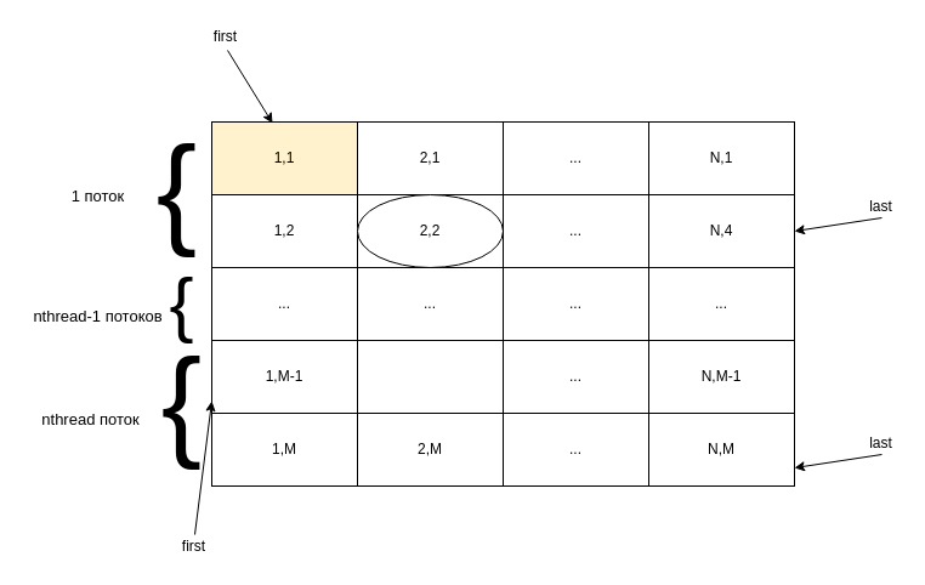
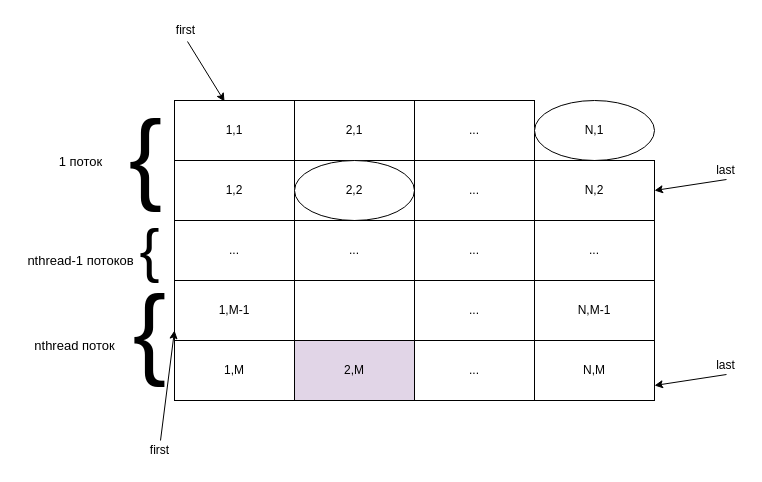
- <mxCell id="2" value="1,1" style="rounded=0;whiteSpace=wrap;html=1;fillColor=#fff2cc;" parent="1" vertex="1"><mxGeometry x="174" y="100" width="120" height="60" as="geometry" /></mxCell>
+ <mxCell id="2" value="1,1" style="rounded=0;whiteSpace=wrap;html=1;" parent="1" vertex="1"><mxGeometry x="174" y="100" width="120" height="60" as="geometry" /></mxCell>
- <mxCell id="14" value="N,1" style="rounded=0;whiteSpace=wrap;html=1;" parent="1" vertex="1"><mxGeometry x="534" y="100" width="120" height="60" as="geometry" /></mxCell>
+ <mxCell id="14" value="N,1" style="ellipse;whiteSpace=wrap;html=1;" parent="1" vertex="1"><mxGeometry x="534" y="100" width="120" height="60" as="geometry" /></mxCell>
- <mxCell id="15" value="&lt;span style=&quot;&quot;&gt;N,4&lt;/span&gt;" style="rounded=0;whiteSpace=wrap;html=1;" parent="1" vertex="1"><mxGeometry x="534" y="160" width="120" height="60" as="geometry" /></mxCell>
+ <mxCell id="15" value="&lt;span style=&quot;&quot;&gt;N,2&lt;/span&gt;" style="rounded=0;whiteSpace=wrap;html=1;" parent="1" vertex="1"><mxGeometry x="534" y="160" width="120" height="60" as="geometry" /></mxCell>
- <mxCell id="9" value="2,M" style="rounded=0;whiteSpace=wrap;html=1;" parent="1" vertex="1"><mxGeometry x="294" y="340" width="120" height="60" as="geometry" /></mxCell>
+ <mxCell id="9" value="2,M" style="rounded=0;whiteSpace=wrap;html=1;fillColor=#e1d5e7;" parent="1" vertex="1"><mxGeometry x="294" y="340" width="120" height="60" as="geometry" /></mxCell>
